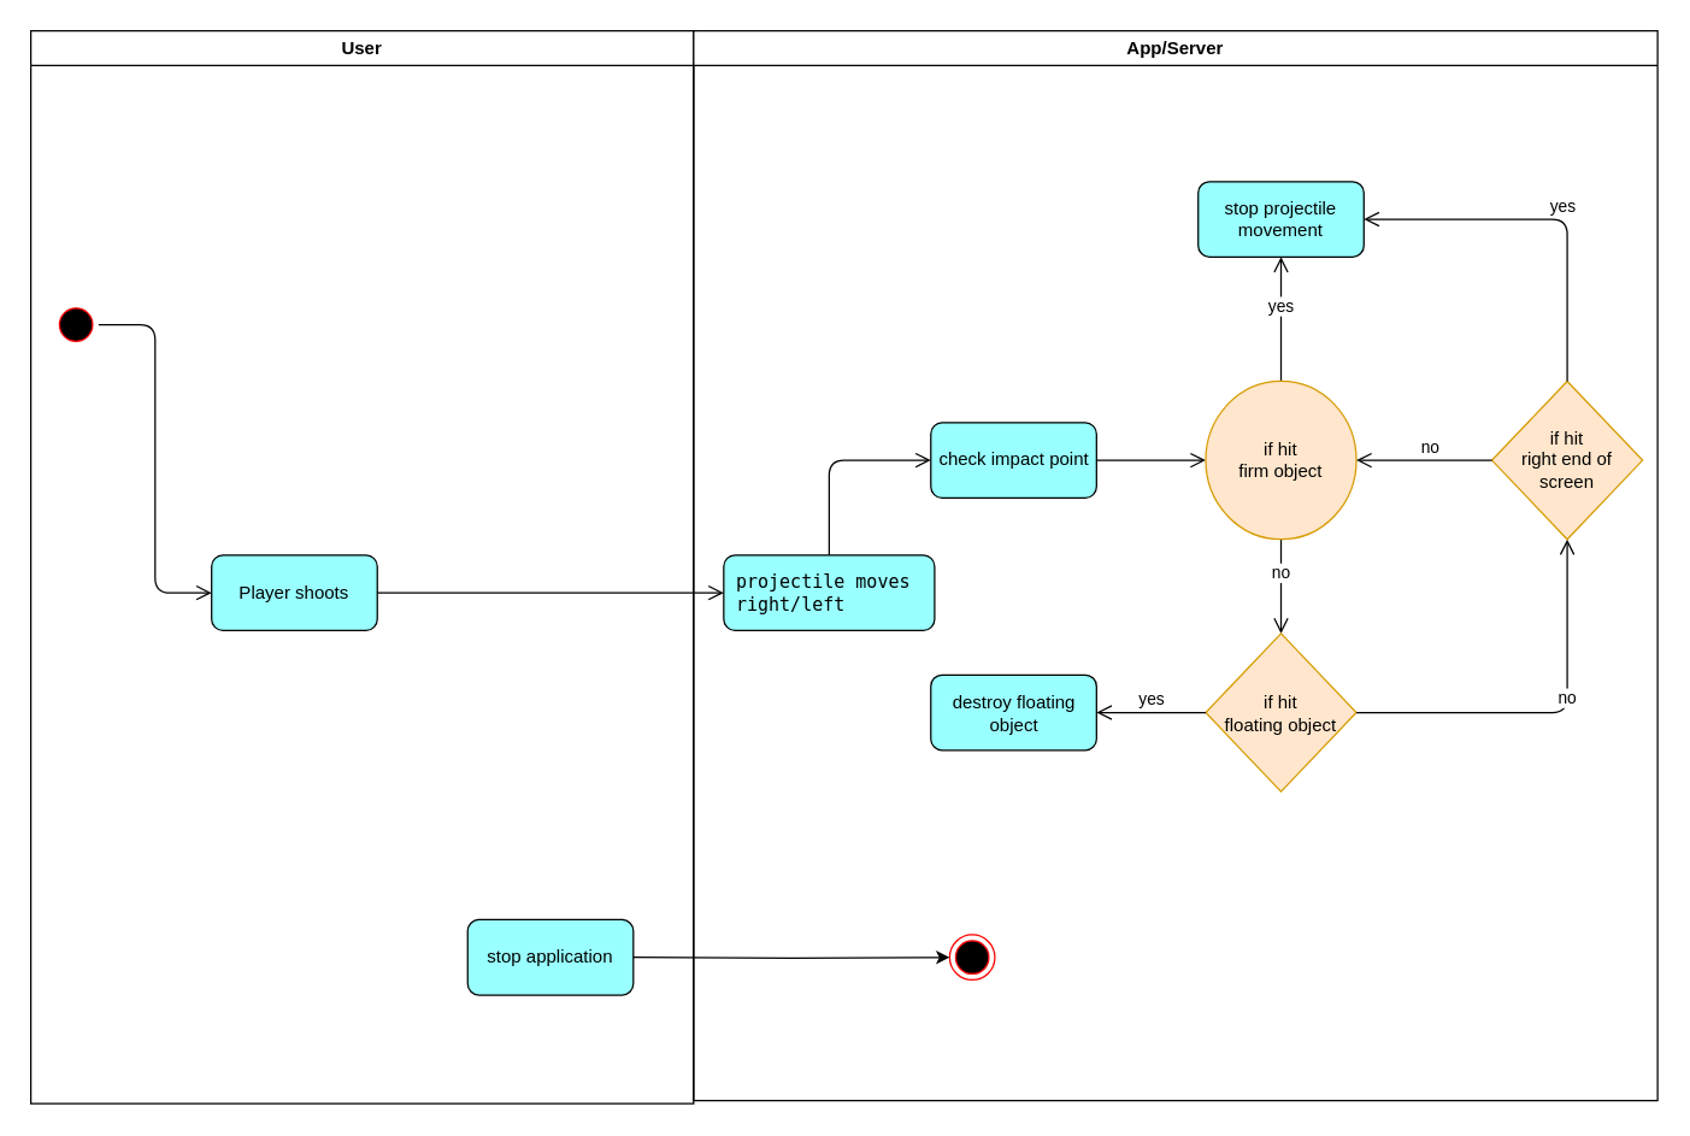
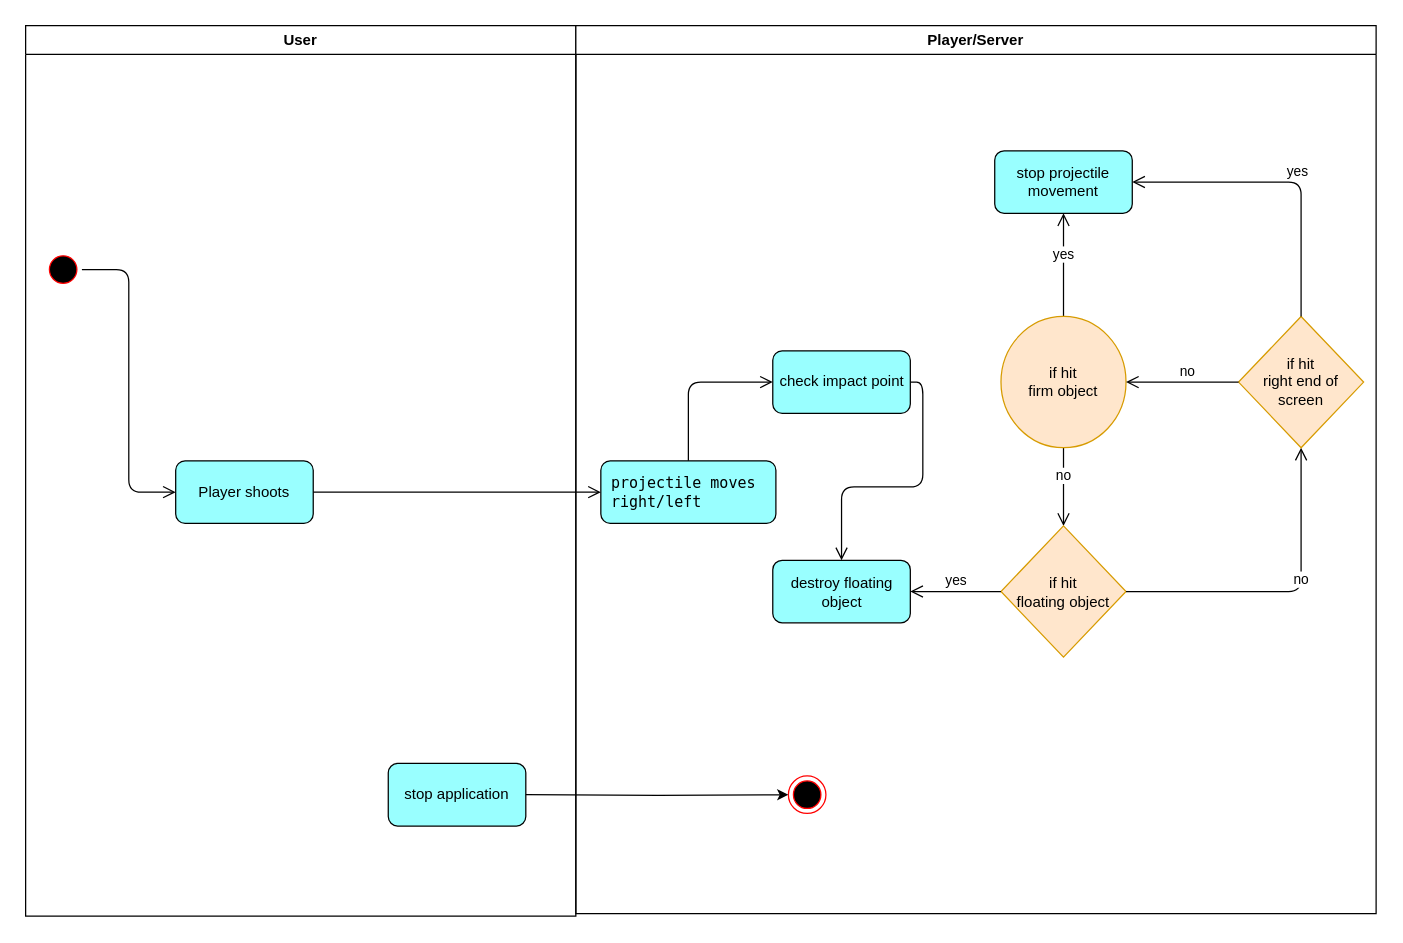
- <mxCell id="7" value="App/Server" style="swimlane;whiteSpace=wrap" parent="1" vertex="1"><mxGeometry x="460" y="20" width="640" height="710" as="geometry" /></mxCell>
+ <mxCell id="7" value="Player/Server" style="swimlane;whiteSpace=wrap" parent="1" vertex="1"><mxGeometry x="460" y="20" width="640" height="710" as="geometry" /></mxCell>
- <mxCell id="13" value="" style="edgeStyle=orthogonalEdgeStyle;html=1;verticalAlign=bottom;endArrow=open;endSize=8;strokeColor=#000000;entryX=0;entryY=0.5;entryDx=0;entryDy=0;exitX=1;exitY=0.5;exitDx=0;exitDy=0;" parent="7" source="9" target="14" edge="1"><mxGeometry relative="1" as="geometry"><mxPoint x="135" y="150" as="targetPoint" /><mxPoint x="-230" y="180" as="sourcePoint" /></mxGeometry></mxCell>
+ <mxCell id="13" value="" style="edgeStyle=orthogonalEdgeStyle;html=1;verticalAlign=bottom;endArrow=open;endSize=8;strokeColor=#000000;exitX=1;exitY=0.5;exitDx=0;exitDy=0;" parent="7" source="9" target="16" edge="1"><mxGeometry relative="1" as="geometry"><mxPoint x="135" y="150" as="targetPoint" /><mxPoint x="-230" y="180" as="sourcePoint" /></mxGeometry></mxCell>
